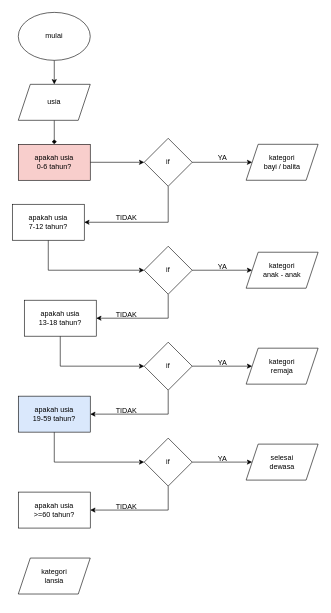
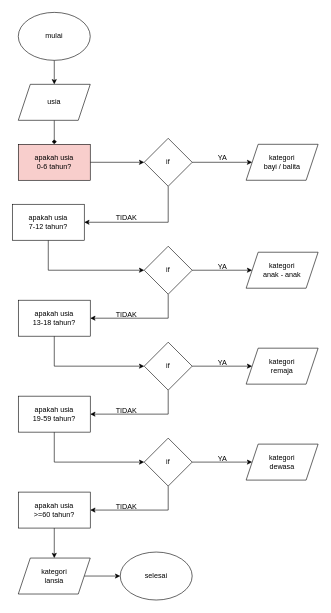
- <mxCell id="15" value="apakah usia&lt;div&gt;13-18 tahun?&lt;/div&gt;" style="rounded=0;whiteSpace=wrap;html=1;" vertex="1" parent="1"><mxGeometry x="40" y="500" width="120" height="60" as="geometry" /></mxCell>
+ <mxCell id="15" value="apakah usia&lt;div&gt;13-18 tahun?&lt;/div&gt;" style="rounded=0;whiteSpace=wrap;html=1;" vertex="1" parent="1"><mxGeometry x="30" y="500" width="120" height="60" as="geometry" /></mxCell>
- <mxCell id="13" value="apakah usia&lt;div&gt;19-59 tahun?&lt;/div&gt;" style="rounded=0;whiteSpace=wrap;html=1;fillColor=#dae8fc;" vertex="1" parent="1"><mxGeometry x="30" y="660" width="120" height="60" as="geometry" /></mxCell>
+ <mxCell id="13" value="apakah usia&lt;div&gt;19-59 tahun?&lt;/div&gt;" style="rounded=0;whiteSpace=wrap;html=1;" vertex="1" parent="1"><mxGeometry x="30" y="660" width="120" height="60" as="geometry" /></mxCell>
- <mxCell id="34" value="selesai&lt;div&gt;dewasa&lt;/div&gt;" style="shape=parallelogram;perimeter=parallelogramPerimeter;whiteSpace=wrap;html=1;fixedSize=1;" vertex="1" parent="1"><mxGeometry x="410" y="740" width="120" height="60" as="geometry" /></mxCell>
+ <mxCell id="34" value="kategori&lt;div&gt;dewasa&lt;/div&gt;" style="shape=parallelogram;perimeter=parallelogramPerimeter;whiteSpace=wrap;html=1;fixedSize=1;" vertex="1" parent="1"><mxGeometry x="410" y="740" width="120" height="60" as="geometry" /></mxCell>
+ <mxCell id="10" style="edgeStyle=orthogonalEdgeStyle;rounded=0;orthogonalLoop=1;jettySize=auto;html=1;exitX=0.5;exitY=1;exitDx=0;exitDy=0;entryX=0.5;entryY=0;entryDx=0;entryDy=0;" edge="1" parent="1" source="11" target="29"><mxGeometry relative="1" as="geometry" /></mxCell>
+ <mxCell id="28" style="edgeStyle=orthogonalEdgeStyle;rounded=0;orthogonalLoop=1;jettySize=auto;html=1;exitX=1;exitY=0.5;exitDx=0;exitDy=0;" edge="1" parent="1" source="29" target="30"><mxGeometry relative="1" as="geometry" /></mxCell>
+ <mxCell id="30" value="selesai" style="ellipse;whiteSpace=wrap;html=1;" vertex="1" parent="1"><mxGeometry x="200" y="920" width="120" height="80" as="geometry" /></mxCell>
